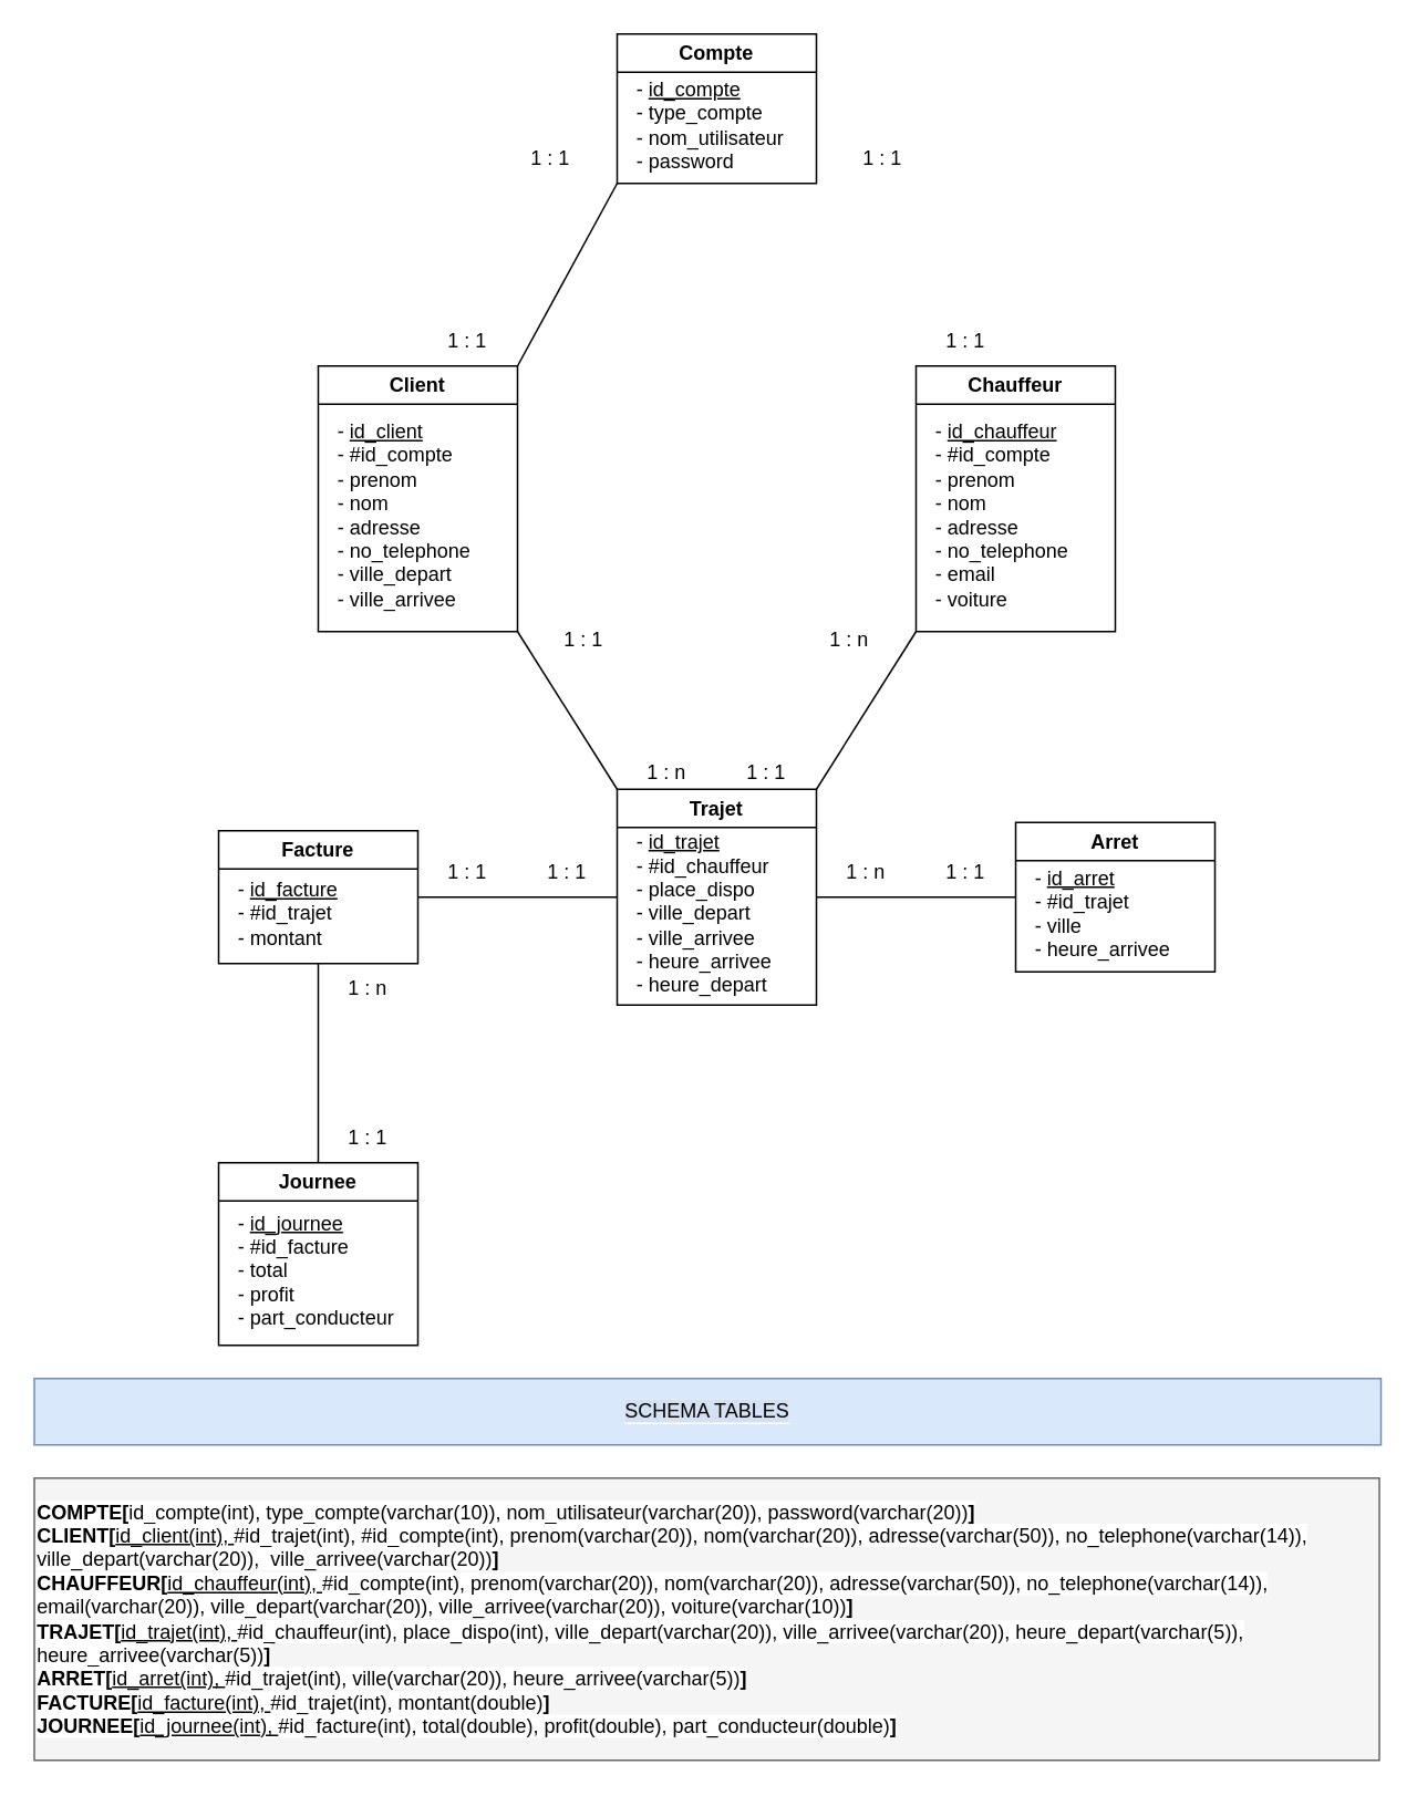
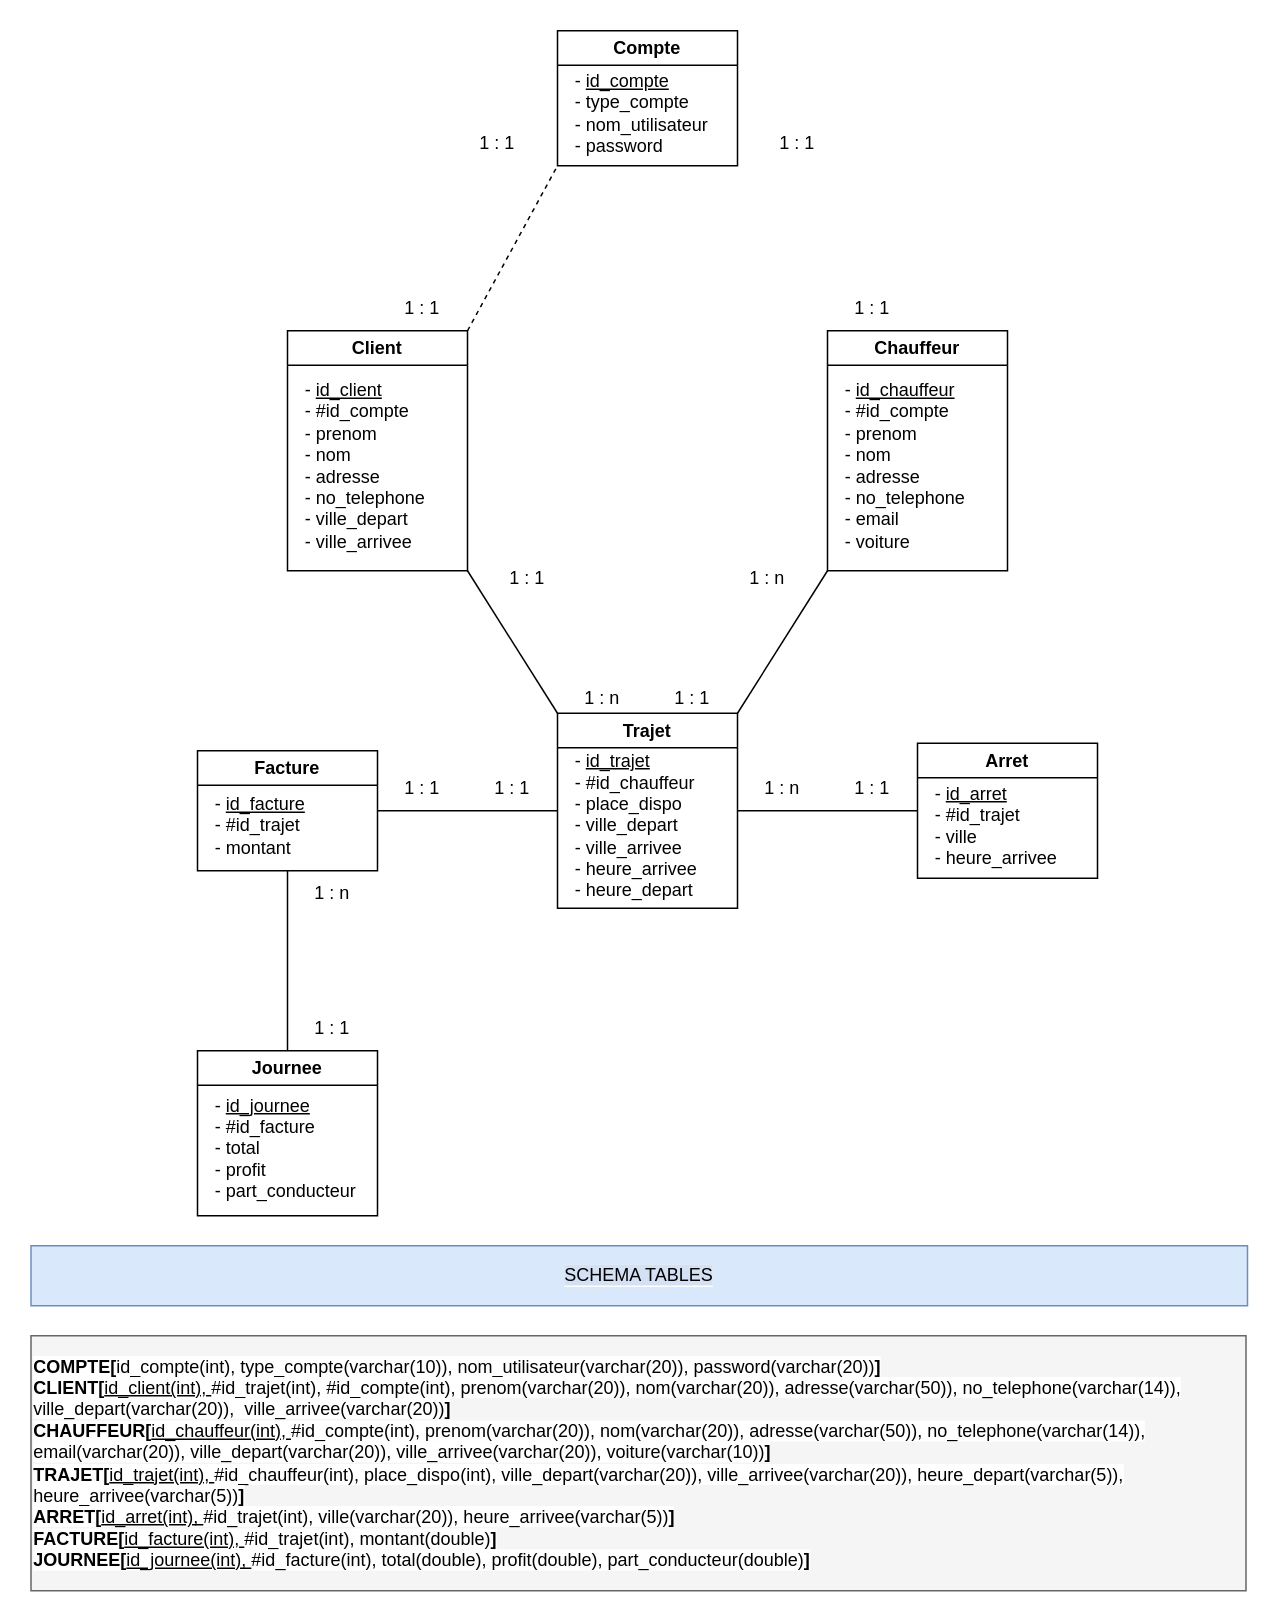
- <mxCell id="31" value="" style="endArrow=none;html=1;rounded=0;entryX=0;entryY=1;entryDx=0;entryDy=0;exitX=1;exitY=0;exitDx=0;exitDy=0;" edge="1" parent="1" source="2" target="29"><mxGeometry width="50" height="50" relative="1" as="geometry"><mxPoint x="421" y="430" as="sourcePoint" /><mxPoint x="471" y="380" as="targetPoint" /></mxGeometry></mxCell>
+ <mxCell id="31" value="" style="endArrow=none;html=1;rounded=0;entryX=0;entryY=1;entryDx=0;entryDy=0;exitX=1;exitY=0;exitDx=0;exitDy=0;dashed=1;" edge="1" parent="1" source="2" target="29"><mxGeometry width="50" height="50" relative="1" as="geometry"><mxPoint x="421" y="430" as="sourcePoint" /><mxPoint x="471" y="380" as="targetPoint" /></mxGeometry></mxCell>
